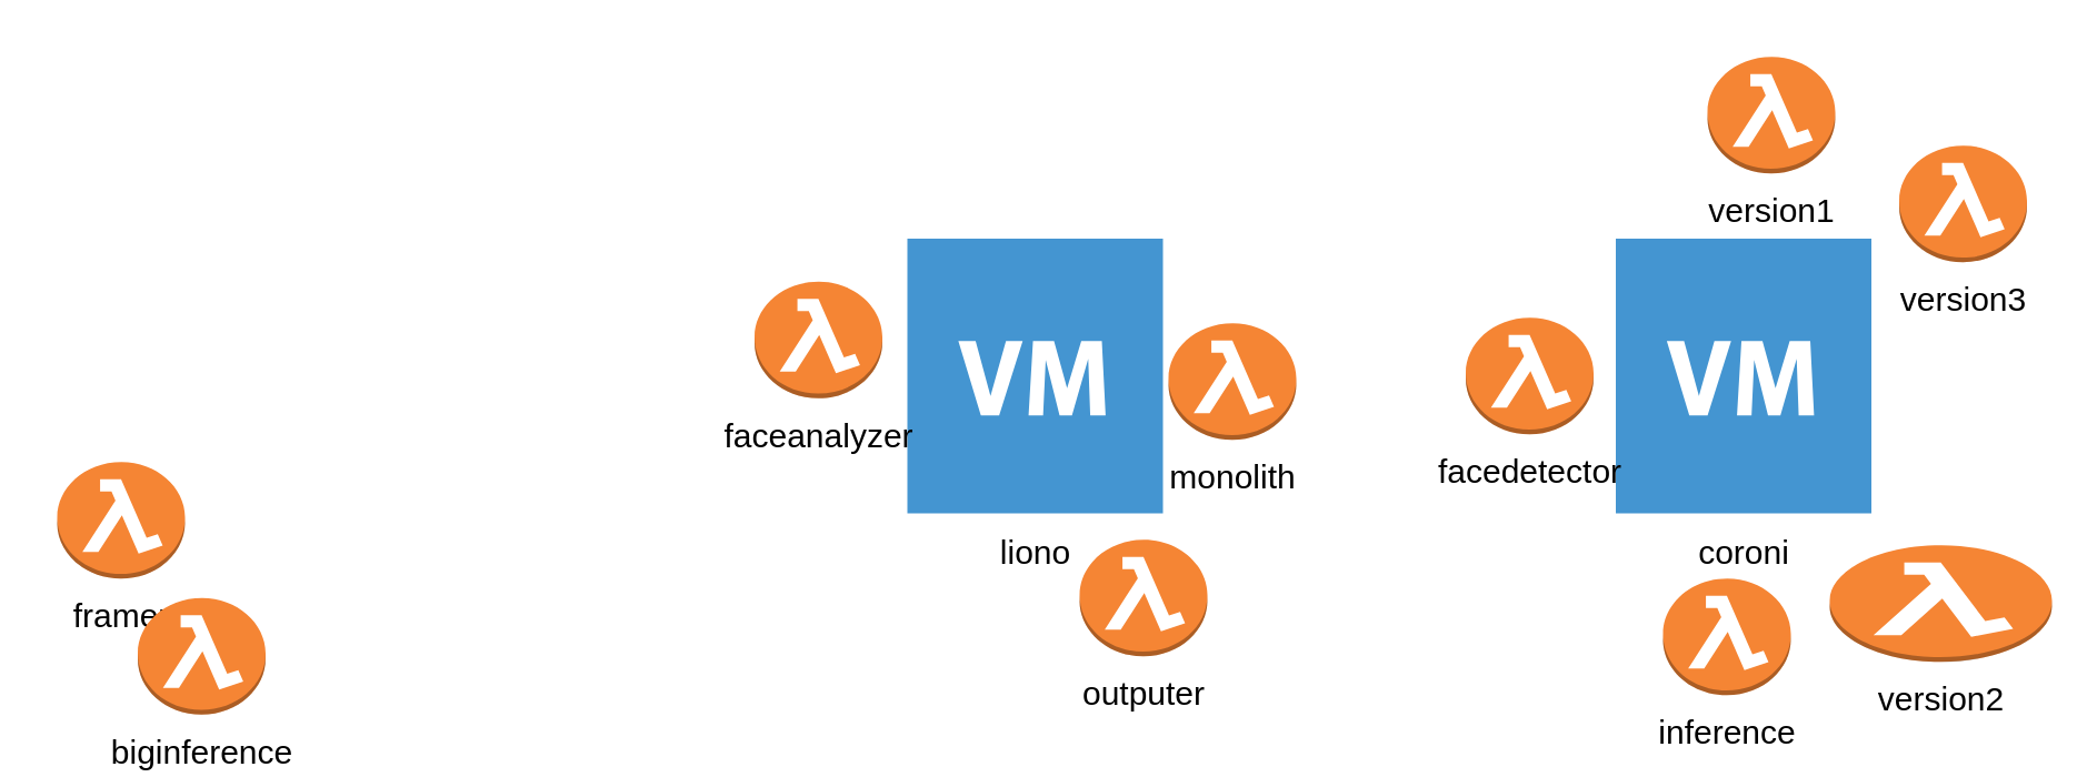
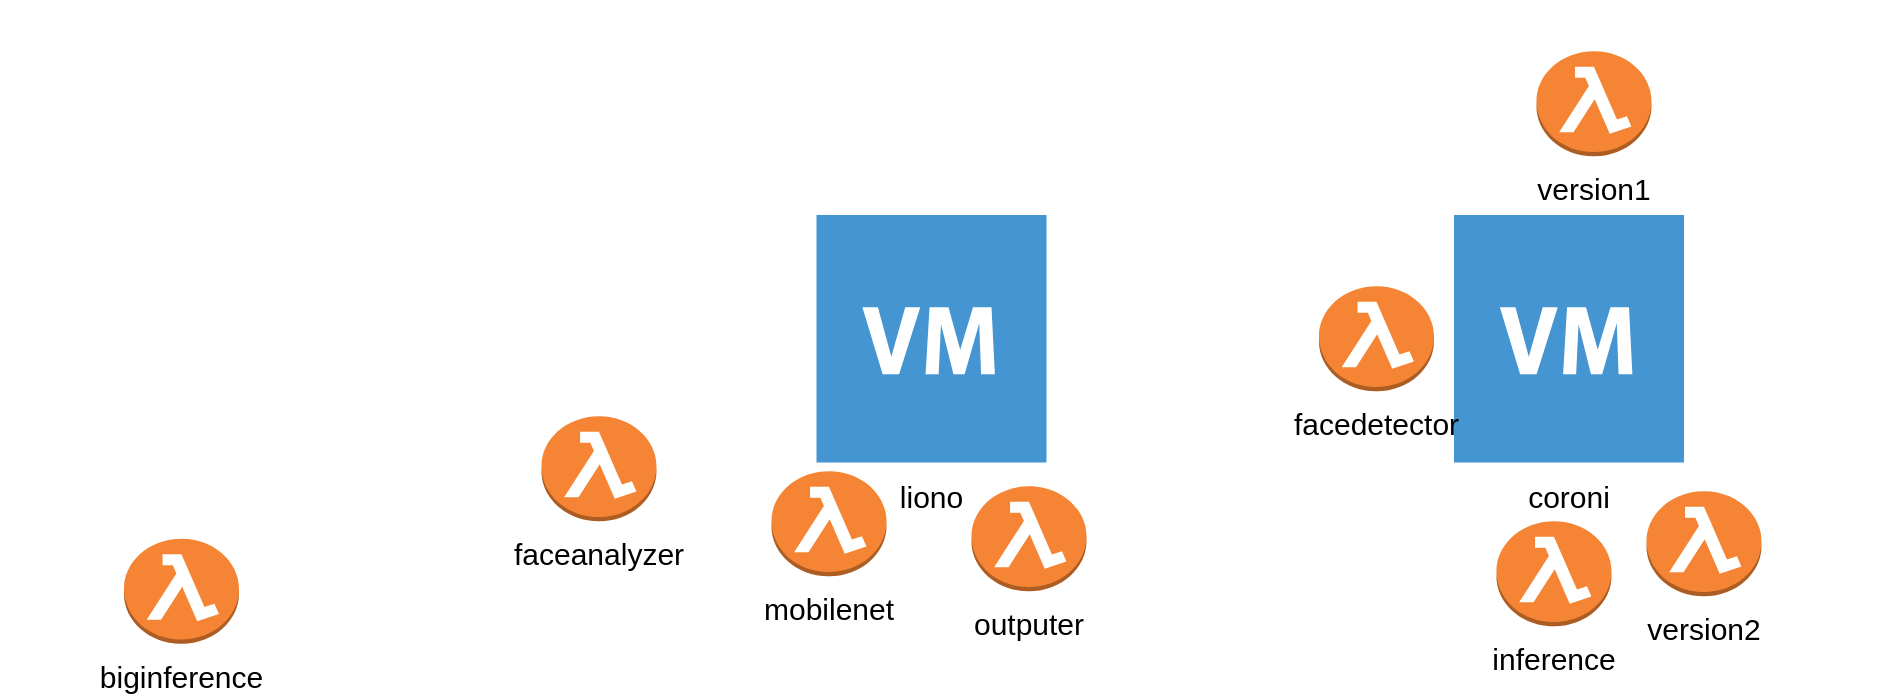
- <mxCell id="9" value="version3" style="outlineConnect=0;dashed=0;verticalLabelPosition=bottom;verticalAlign=top;align=center;html=1;shape=mxgraph.aws3.lambda_function;fillColor=#F58534;gradientColor=none;" vertex="1" parent="1"><mxGeometry x="683" y="52" width="46" height="42" as="geometry" /></mxCell>
- <mxCell id="12" value="faceanalyzer" style="outlineConnect=0;dashed=0;verticalLabelPosition=bottom;verticalAlign=top;align=center;html=1;shape=mxgraph.aws3.lambda_function;fillColor=#F58534;gradientColor=none;" vertex="1" parent="1"><mxGeometry x="271" y="101" width="46" height="42" as="geometry" /></mxCell>
+ <mxCell id="12" value="faceanalyzer" style="outlineConnect=0;dashed=0;verticalLabelPosition=bottom;verticalAlign=top;align=center;html=1;shape=mxgraph.aws3.lambda_function;fillColor=#F58534;gradientColor=none;" vertex="1" parent="1"><mxGeometry x="216" y="166" width="46" height="42" as="geometry" /></mxCell>
- <mxCell id="13" value="monolith" style="outlineConnect=0;dashed=0;verticalLabelPosition=bottom;verticalAlign=top;align=center;html=1;shape=mxgraph.aws3.lambda_function;fillColor=#F58534;gradientColor=none;" vertex="1" parent="1"><mxGeometry x="420" y="116" width="46" height="42" as="geometry" /></mxCell>
- <mxCell id="4" value="framer" style="outlineConnect=0;dashed=0;verticalLabelPosition=bottom;verticalAlign=top;align=center;html=1;shape=mxgraph.aws3.lambda_function;fillColor=#F58534;gradientColor=none;" vertex="1" parent="1"><mxGeometry x="20" y="166" width="46" height="42" as="geometry" /></mxCell>
+ <mxCell id="10" value="mobilenet" style="outlineConnect=0;dashed=0;verticalLabelPosition=bottom;verticalAlign=top;align=center;html=1;shape=mxgraph.aws3.lambda_function;fillColor=#F58534;gradientColor=none;" vertex="1" parent="1"><mxGeometry x="308" y="188" width="46" height="42" as="geometry" /></mxCell>
- <mxCell id="7" value="version2" style="outlineConnect=0;dashed=0;verticalLabelPosition=bottom;verticalAlign=top;align=center;html=1;shape=mxgraph.aws3.lambda_function;fillColor=#F58534;gradientColor=none;" vertex="1" parent="1"><mxGeometry x="658" y="196" width="80" height="42" as="geometry" /></mxCell>
+ <mxCell id="7" value="version2" style="outlineConnect=0;dashed=0;verticalLabelPosition=bottom;verticalAlign=top;align=center;html=1;shape=mxgraph.aws3.lambda_function;fillColor=#F58534;gradientColor=none;" vertex="1" parent="1"><mxGeometry x="658" y="196" width="46" height="42" as="geometry" /></mxCell>
